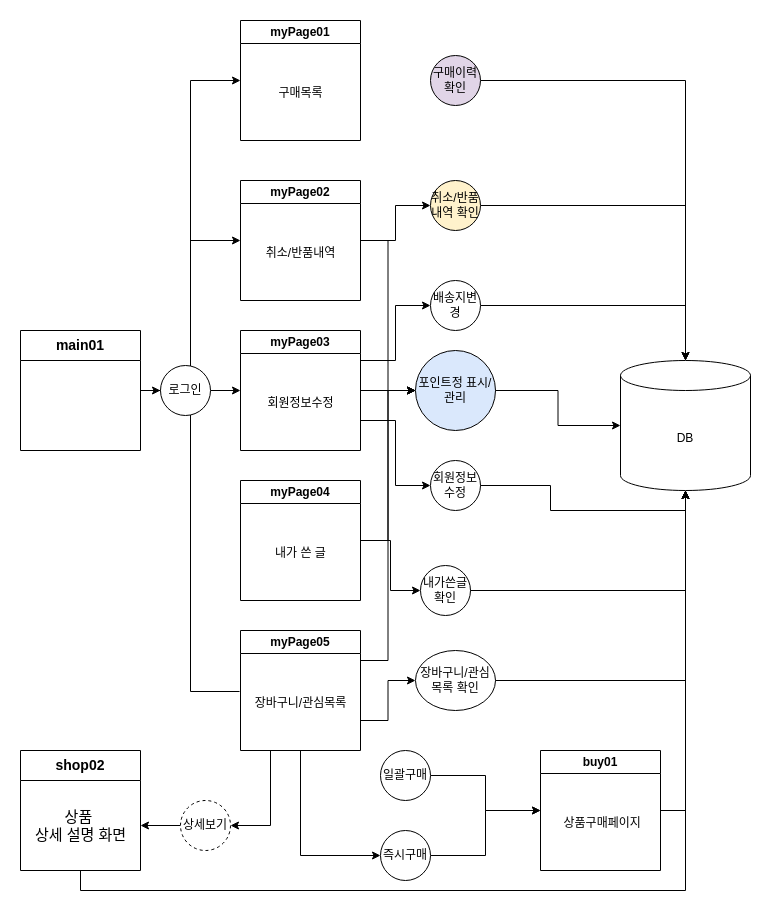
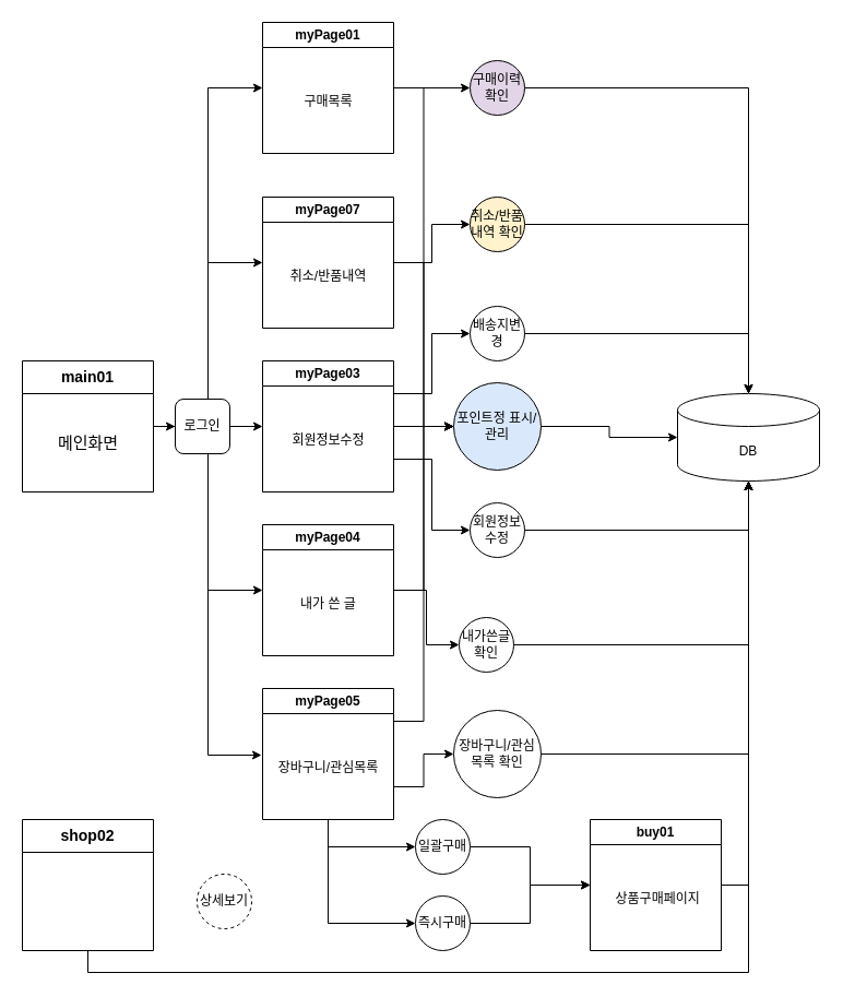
+ <mxCell id="13" style="edgeStyle=orthogonalEdgeStyle;rounded=0;orthogonalLoop=1;jettySize=auto;html=1;exitX=1;exitY=0.5;exitDx=0;exitDy=0;entryX=0;entryY=0.5;entryDx=0;entryDy=0;" edge="1" parent="1" source="14" target="40"><mxGeometry relative="1" as="geometry" /></mxCell>
+ <mxCell id="12" style="edgeStyle=orthogonalEdgeStyle;rounded=0;orthogonalLoop=1;jettySize=auto;html=1;exitX=1;exitY=0.5;exitDx=0;exitDy=0;entryX=0;entryY=0.5;entryDx=0;entryDy=0;" edge="1" parent="1" source="14" target="44"><mxGeometry relative="1" as="geometry" /></mxCell>
- <mxCell id="10" value="myPage02" style="swimlane;whiteSpace=wrap;html=1;" vertex="1" parent="1"><mxGeometry x="240" y="180" width="120" height="120" as="geometry" /></mxCell>
+ <mxCell id="10" value="myPage07" style="swimlane;whiteSpace=wrap;html=1;" vertex="1" parent="1"><mxGeometry x="240" y="180" width="120" height="120" as="geometry" /></mxCell>
- <mxCell id="34" value="로그인" style="ellipse;whiteSpace=wrap;html=1;aspect=fixed;" vertex="1" parent="1"><mxGeometry x="160" y="365" width="50" height="50" as="geometry" /></mxCell>
+ <mxCell id="34" value="로그인" style="whiteSpace=wrap;html=1;aspect=fixed;rounded=1;" vertex="1" parent="1"><mxGeometry x="160" y="365" width="50" height="50" as="geometry" /></mxCell>
+ <mxCell id="7" value="&lt;font style=&quot;font-size: 15px;&quot;&gt;메인화&lt;/font&gt;&lt;font style=&quot;font-size: 15px;&quot;&gt;면&lt;/font&gt;" style="text;html=1;align=center;verticalAlign=middle;resizable=0;points=[];autosize=1;strokeColor=none;fillColor=none;" vertex="1" parent="6"><mxGeometry x="20" y="60" width="80" height="30" as="geometry" /></mxCell>
- <mxCell id="45" value="DB" style="shape=cylinder3;whiteSpace=wrap;html=1;boundedLbl=1;backgroundOutline=1;size=15;" vertex="1" parent="1"><mxGeometry x="620" y="360" width="130" height="130" as="geometry" /></mxCell>
+ <mxCell id="45" value="DB" style="shape=cylinder3;whiteSpace=wrap;html=1;boundedLbl=1;backgroundOutline=1;size=15;" vertex="1" parent="1"><mxGeometry x="620" y="360" width="130" height="80" as="geometry" /></mxCell>
+ <mxCell id="5" style="edgeStyle=orthogonalEdgeStyle;rounded=0;orthogonalLoop=1;jettySize=auto;html=1;exitX=1;exitY=0.5;exitDx=0;exitDy=0;entryX=0;entryY=0.5;entryDx=0;entryDy=0;" edge="1" parent="1" source="6" target="23"><mxGeometry relative="1" as="geometry" /></mxCell>
- <mxCell id="41" value="장바구니/관심목록 확인" style="ellipse;whiteSpace=wrap;html=1;aspect=fixed;" vertex="1" parent="1"><mxGeometry x="415" y="650" width="80" height="60" as="geometry" /></mxCell>
+ <mxCell id="41" value="장바구니/관심목록 확인" style="ellipse;whiteSpace=wrap;html=1;aspect=fixed;" vertex="1" parent="1"><mxGeometry x="415" y="650" width="80" height="80" as="geometry" /></mxCell>
- <mxCell id="32" style="edgeStyle=orthogonalEdgeStyle;rounded=0;orthogonalLoop=1;jettySize=auto;html=1;exitX=1;exitY=0.5;exitDx=0;exitDy=0;entryX=-0.008;entryY=0.1;entryDx=0;entryDy=0;entryPerimeter=0;endArrow=none;" edge="1" parent="1" source="6" target="31"><mxGeometry relative="1" as="geometry" /></mxCell>
+ <mxCell id="32" style="edgeStyle=orthogonalEdgeStyle;rounded=0;orthogonalLoop=1;jettySize=auto;html=1;exitX=1;exitY=0.5;exitDx=0;exitDy=0;entryX=-0.008;entryY=0.1;entryDx=0;entryDy=0;entryPerimeter=0;" edge="1" parent="1" source="6" target="31"><mxGeometry relative="1" as="geometry" /></mxCell>
+ <mxCell id="28" style="edgeStyle=orthogonalEdgeStyle;rounded=0;orthogonalLoop=1;jettySize=auto;html=1;exitX=0.5;exitY=1;exitDx=0;exitDy=0;entryX=0;entryY=0.5;entryDx=0;entryDy=0;" edge="1" parent="1" source="30" target="53"><mxGeometry relative="1" as="geometry" /></mxCell>
- <mxCell id="29" style="edgeStyle=orthogonalEdgeStyle;rounded=0;orthogonalLoop=1;jettySize=auto;html=1;exitX=0.25;exitY=1;exitDx=0;exitDy=0;entryX=1;entryY=0.5;entryDx=0;entryDy=0;" edge="1" parent="1" source="30" target="59"><mxGeometry relative="1" as="geometry" /></mxCell>
- <mxCell id="57" value="&lt;span style=&quot;font-size: 15px;&quot;&gt;상품&amp;nbsp;&lt;/span&gt;&lt;div&gt;&lt;span style=&quot;font-size: 15px;&quot;&gt;상세 설명 화면&lt;/span&gt;&lt;/div&gt;" style="text;html=1;align=center;verticalAlign=middle;resizable=0;points=[];autosize=1;strokeColor=none;fillColor=none;" vertex="1" parent="56"><mxGeometry y="50" width="120" height="50" as="geometry" /></mxCell>
- <mxCell id="58" style="edgeStyle=orthogonalEdgeStyle;rounded=0;orthogonalLoop=1;jettySize=auto;html=1;exitX=0;exitY=0.5;exitDx=0;exitDy=0;" edge="1" parent="1" source="59" target="57"><mxGeometry relative="1" as="geometry" /></mxCell>
- <mxCell id="51" value="즉시구매" style="ellipse;whiteSpace=wrap;html=1;aspect=fixed;" vertex="1" parent="1"><mxGeometry x="380" y="830" width="50" height="50" as="geometry" /></mxCell>
+ <mxCell id="51" value="즉시구매" style="ellipse;whiteSpace=wrap;html=1;aspect=fixed;" vertex="1" parent="1"><mxGeometry x="380" y="820" width="50" height="50" as="geometry" /></mxCell>
